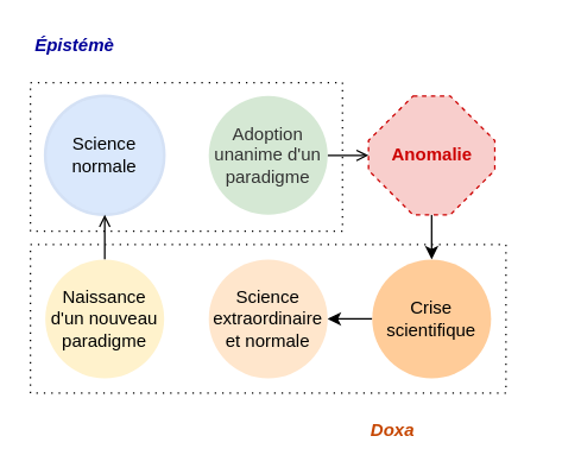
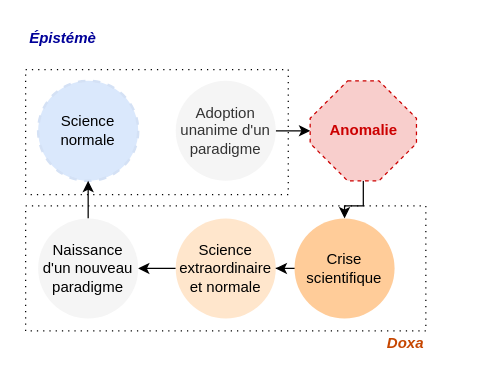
- <mxCell id="4" value="Science normale" style="ellipse;whiteSpace=wrap;html=1;aspect=fixed;shadow=0;fontStyle=0;labelBorderColor=none;fillColor=#dae8fc;strokeColor=#D4E1F5;gradientColor=none;strokeWidth=2;" vertex="1" parent="1"><mxGeometry x="30" y="64" width="80" height="80" as="geometry" /></mxCell>
+ <mxCell id="4" value="Science normale" style="ellipse;whiteSpace=wrap;html=1;aspect=fixed;shadow=0;fontStyle=0;labelBorderColor=none;fillColor=#dae8fc;strokeColor=#D4E1F5;gradientColor=none;strokeWidth=2;dashed=1;" vertex="1" parent="1"><mxGeometry x="30" y="64" width="80" height="80" as="geometry" /></mxCell>
- <mxCell id="6" value="Adoption unanime d'un paradigme" style="ellipse;whiteSpace=wrap;html=1;aspect=fixed;shadow=0;fontStyle=0;labelBorderColor=none;fillColor=#d5e8d4;fontColor=#333333;strokeColor=none;" vertex="1" parent="1"><mxGeometry x="140" y="64" width="80" height="80" as="geometry" /></mxCell>
+ <mxCell id="6" value="Adoption unanime d'un paradigme" style="ellipse;whiteSpace=wrap;html=1;aspect=fixed;shadow=0;fontStyle=0;labelBorderColor=none;fillColor=#f5f5f5;fontColor=#333333;strokeColor=none;" vertex="1" parent="1"><mxGeometry x="140" y="64" width="80" height="80" as="geometry" /></mxCell>
- <mxCell id="5" value="" style="edgeStyle=orthogonalEdgeStyle;rounded=0;orthogonalLoop=1;jettySize=auto;html=1;shadow=0;fontStyle=0;labelBorderColor=none;endArrow=open;" edge="1" parent="1" source="6" target="8"><mxGeometry relative="1" as="geometry" /></mxCell>
+ <mxCell id="5" value="" style="edgeStyle=orthogonalEdgeStyle;rounded=0;orthogonalLoop=1;jettySize=auto;html=1;shadow=0;fontStyle=0;labelBorderColor=none;" edge="1" parent="1" source="6" target="8"><mxGeometry relative="1" as="geometry" /></mxCell>
- <mxCell id="12" value="" style="edgeStyle=orthogonalEdgeStyle;rounded=0;orthogonalLoop=1;jettySize=auto;html=1;endArrow=open;" edge="1" parent="1" source="13" target="4"><mxGeometry relative="1" as="geometry" /></mxCell>
+ <mxCell id="12" value="" style="edgeStyle=orthogonalEdgeStyle;rounded=0;orthogonalLoop=1;jettySize=auto;html=1;" edge="1" parent="1" source="13" target="4"><mxGeometry relative="1" as="geometry" /></mxCell>
- <mxCell id="13" value="Naissance d'un nouveau paradigme" style="ellipse;whiteSpace=wrap;html=1;aspect=fixed;shadow=0;fontStyle=0;labelBorderColor=none;fillColor=#fff2cc;strokeColor=none;" vertex="1" parent="1"><mxGeometry x="30" y="174" width="80" height="80" as="geometry" /></mxCell>
+ <mxCell id="13" value="Naissance d'un nouveau paradigme" style="ellipse;whiteSpace=wrap;html=1;aspect=fixed;shadow=0;fontStyle=0;labelBorderColor=none;fillColor=#f5f5f5;strokeColor=none;" vertex="1" parent="1"><mxGeometry x="30" y="174" width="80" height="80" as="geometry" /></mxCell>
+ <mxCell id="15" value="" style="edgeStyle=orthogonalEdgeStyle;rounded=0;orthogonalLoop=1;jettySize=auto;html=1;strokeColor=default;" edge="1" parent="1" source="16" target="13"><mxGeometry relative="1" as="geometry" /></mxCell>
- <mxCell id="11" value="Crise scientifique" style="ellipse;whiteSpace=wrap;html=1;aspect=fixed;shadow=0;fontStyle=0;labelBorderColor=none;fillColor=#ffcc99;strokeColor=none;" vertex="1" parent="1"><mxGeometry x="250" y="174" width="80" height="80" as="geometry" /></mxCell>
+ <mxCell id="11" value="Crise scientifique" style="ellipse;whiteSpace=wrap;html=1;aspect=fixed;shadow=0;fontStyle=0;labelBorderColor=none;fillColor=#ffcc99;strokeColor=none;" vertex="1" parent="1"><mxGeometry x="235" y="174" width="80" height="80" as="geometry" /></mxCell>
- <mxCell id="18" value="&lt;div&gt;Doxa&lt;/div&gt;" style="text;html=1;strokeColor=none;fillColor=none;align=center;verticalAlign=middle;whiteSpace=wrap;rounded=0;fontStyle=3;fontColor=#c64600;" vertex="1" parent="1"><mxGeometry x="219" y="279" width="90" height="20" as="geometry" /></mxCell>
+ <mxCell id="18" value="&lt;div&gt;Doxa&lt;/div&gt;" style="text;html=1;strokeColor=none;fillColor=none;align=center;verticalAlign=middle;whiteSpace=wrap;rounded=0;fontStyle=3;fontColor=#c64600;" vertex="1" parent="1"><mxGeometry x="279" y="264" width="90" height="20" as="geometry" /></mxCell>
